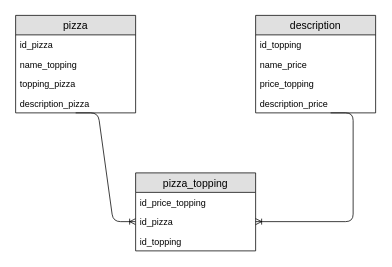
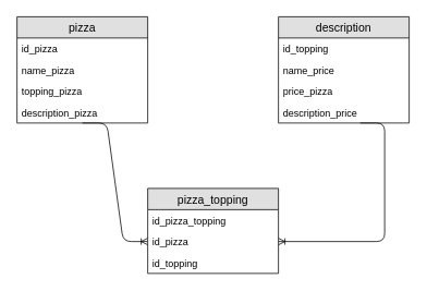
- <mxCell id="4" value="name_topping" style="text;strokeColor=none;fillColor=none;spacingLeft=4;spacingRight=4;overflow=hidden;rotatable=0;points=[[0,0.5],[1,0.5]];portConstraint=eastwest;fontSize=12;" vertex="1" parent="2"><mxGeometry y="52" width="160" height="26" as="geometry" /></mxCell>
+ <mxCell id="4" value="name_pizza" style="text;strokeColor=none;fillColor=none;spacingLeft=4;spacingRight=4;overflow=hidden;rotatable=0;points=[[0,0.5],[1,0.5]];portConstraint=eastwest;fontSize=12;" vertex="1" parent="2"><mxGeometry y="52" width="160" height="26" as="geometry" /></mxCell>
- <mxCell id="15" value="price_topping" style="text;strokeColor=none;fillColor=none;spacingLeft=4;spacingRight=4;overflow=hidden;rotatable=0;points=[[0,0.5],[1,0.5]];portConstraint=eastwest;fontSize=12;" vertex="1" parent="12"><mxGeometry y="78" width="160" height="26" as="geometry" /></mxCell>
+ <mxCell id="15" value="price_pizza" style="text;strokeColor=none;fillColor=none;spacingLeft=4;spacingRight=4;overflow=hidden;rotatable=0;points=[[0,0.5],[1,0.5]];portConstraint=eastwest;fontSize=12;" vertex="1" parent="12"><mxGeometry y="78" width="160" height="26" as="geometry" /></mxCell>
- <mxCell id="9" value="id_price_topping" style="text;strokeColor=none;fillColor=none;spacingLeft=4;spacingRight=4;overflow=hidden;rotatable=0;points=[[0,0.5],[1,0.5]];portConstraint=eastwest;fontSize=12;" vertex="1" parent="8"><mxGeometry y="26" width="160" height="26" as="geometry" /></mxCell>
+ <mxCell id="9" value="id_pizza_topping" style="text;strokeColor=none;fillColor=none;spacingLeft=4;spacingRight=4;overflow=hidden;rotatable=0;points=[[0,0.5],[1,0.5]];portConstraint=eastwest;fontSize=12;" vertex="1" parent="8"><mxGeometry y="26" width="160" height="26" as="geometry" /></mxCell>
